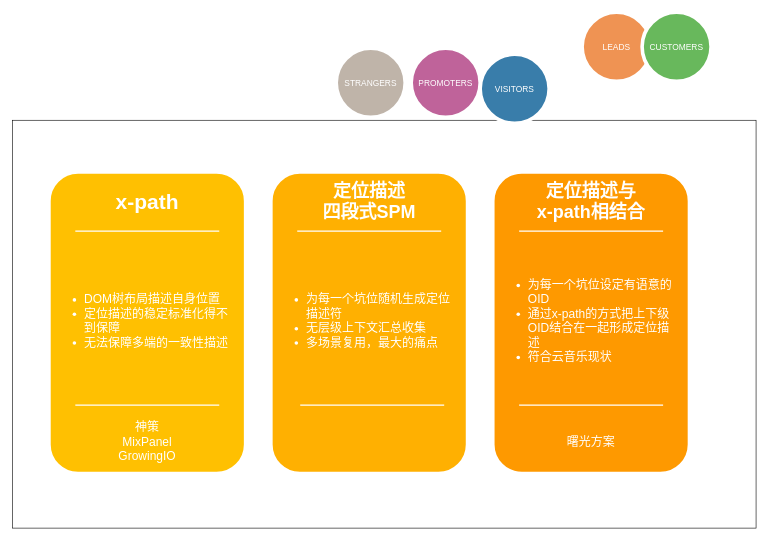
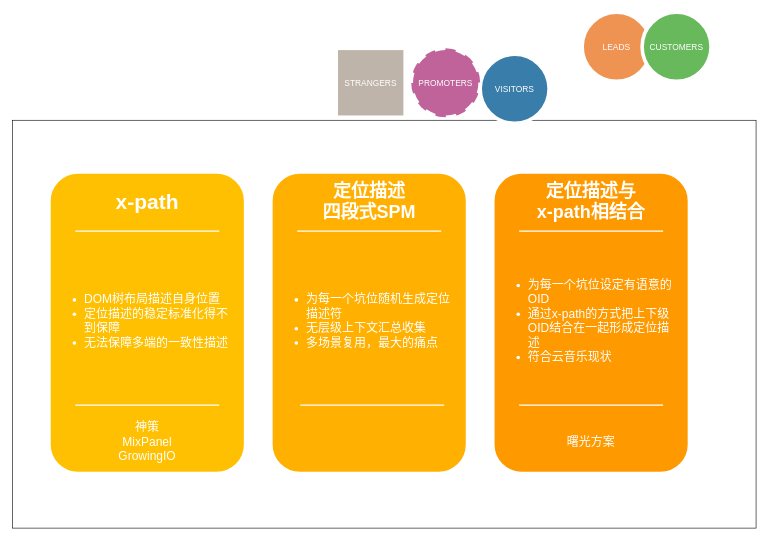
- <mxCell id="3" value="STRANGERS" style="ellipse;whiteSpace=wrap;html=1;rounded=0;shadow=0;strokeWidth=6;fontSize=14;align=center;fillColor=#BFB4A9;strokeColor=#FFFFFF;fontColor=#FFFFFF;" parent="1" vertex="1"><mxGeometry x="560" y="80" width="115" height="115" as="geometry" /></mxCell>
+ <mxCell id="3" value="STRANGERS" style="whiteSpace=wrap;html=1;shadow=0;strokeWidth=6;fontSize=14;align=center;fillColor=#BFB4A9;strokeColor=#FFFFFF;fontColor=#FFFFFF;rounded=0;" parent="1" vertex="1"><mxGeometry x="560" y="80" width="115" height="115" as="geometry" /></mxCell>
- <mxCell id="21" value="PROMOTERS" style="ellipse;whiteSpace=wrap;html=1;rounded=0;shadow=0;strokeWidth=6;fontSize=14;align=center;fillColor=#BF639A;strokeColor=#FFFFFF;fontColor=#FFFFFF;" parent="1" vertex="1"><mxGeometry x="685" y="80" width="115" height="115" as="geometry" /></mxCell>
+ <mxCell id="21" value="PROMOTERS" style="ellipse;whiteSpace=wrap;html=1;rounded=0;shadow=0;strokeWidth=6;fontSize=14;align=center;fillColor=#BF639A;strokeColor=#FFFFFF;fontColor=#FFFFFF;dashed=1;" parent="1" vertex="1"><mxGeometry x="685" y="80" width="115" height="115" as="geometry" /></mxCell>
